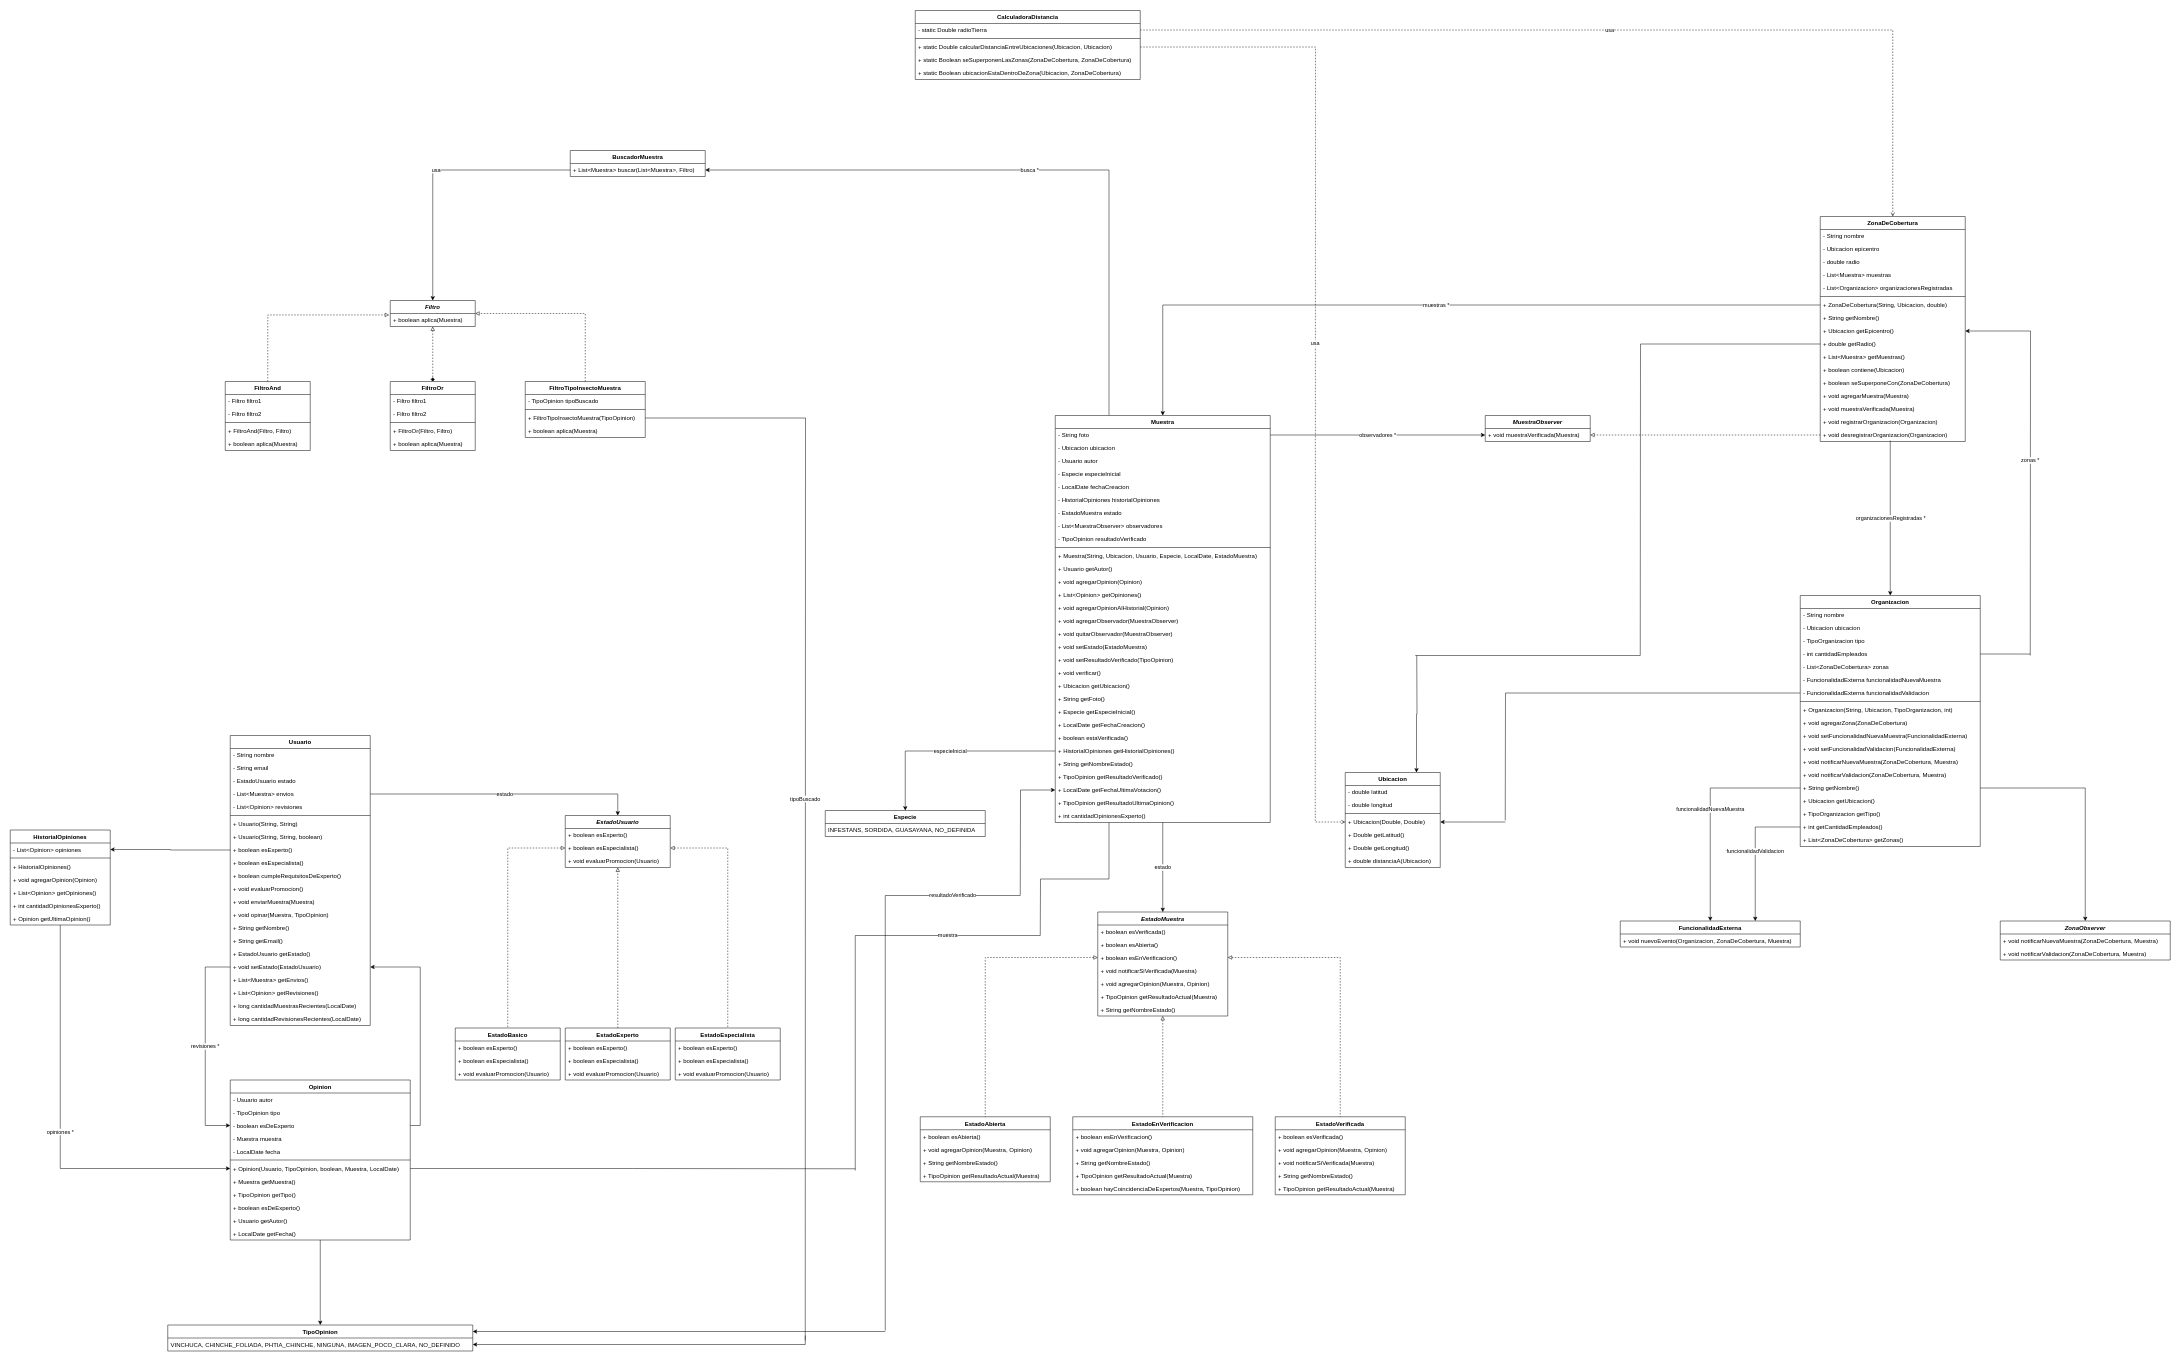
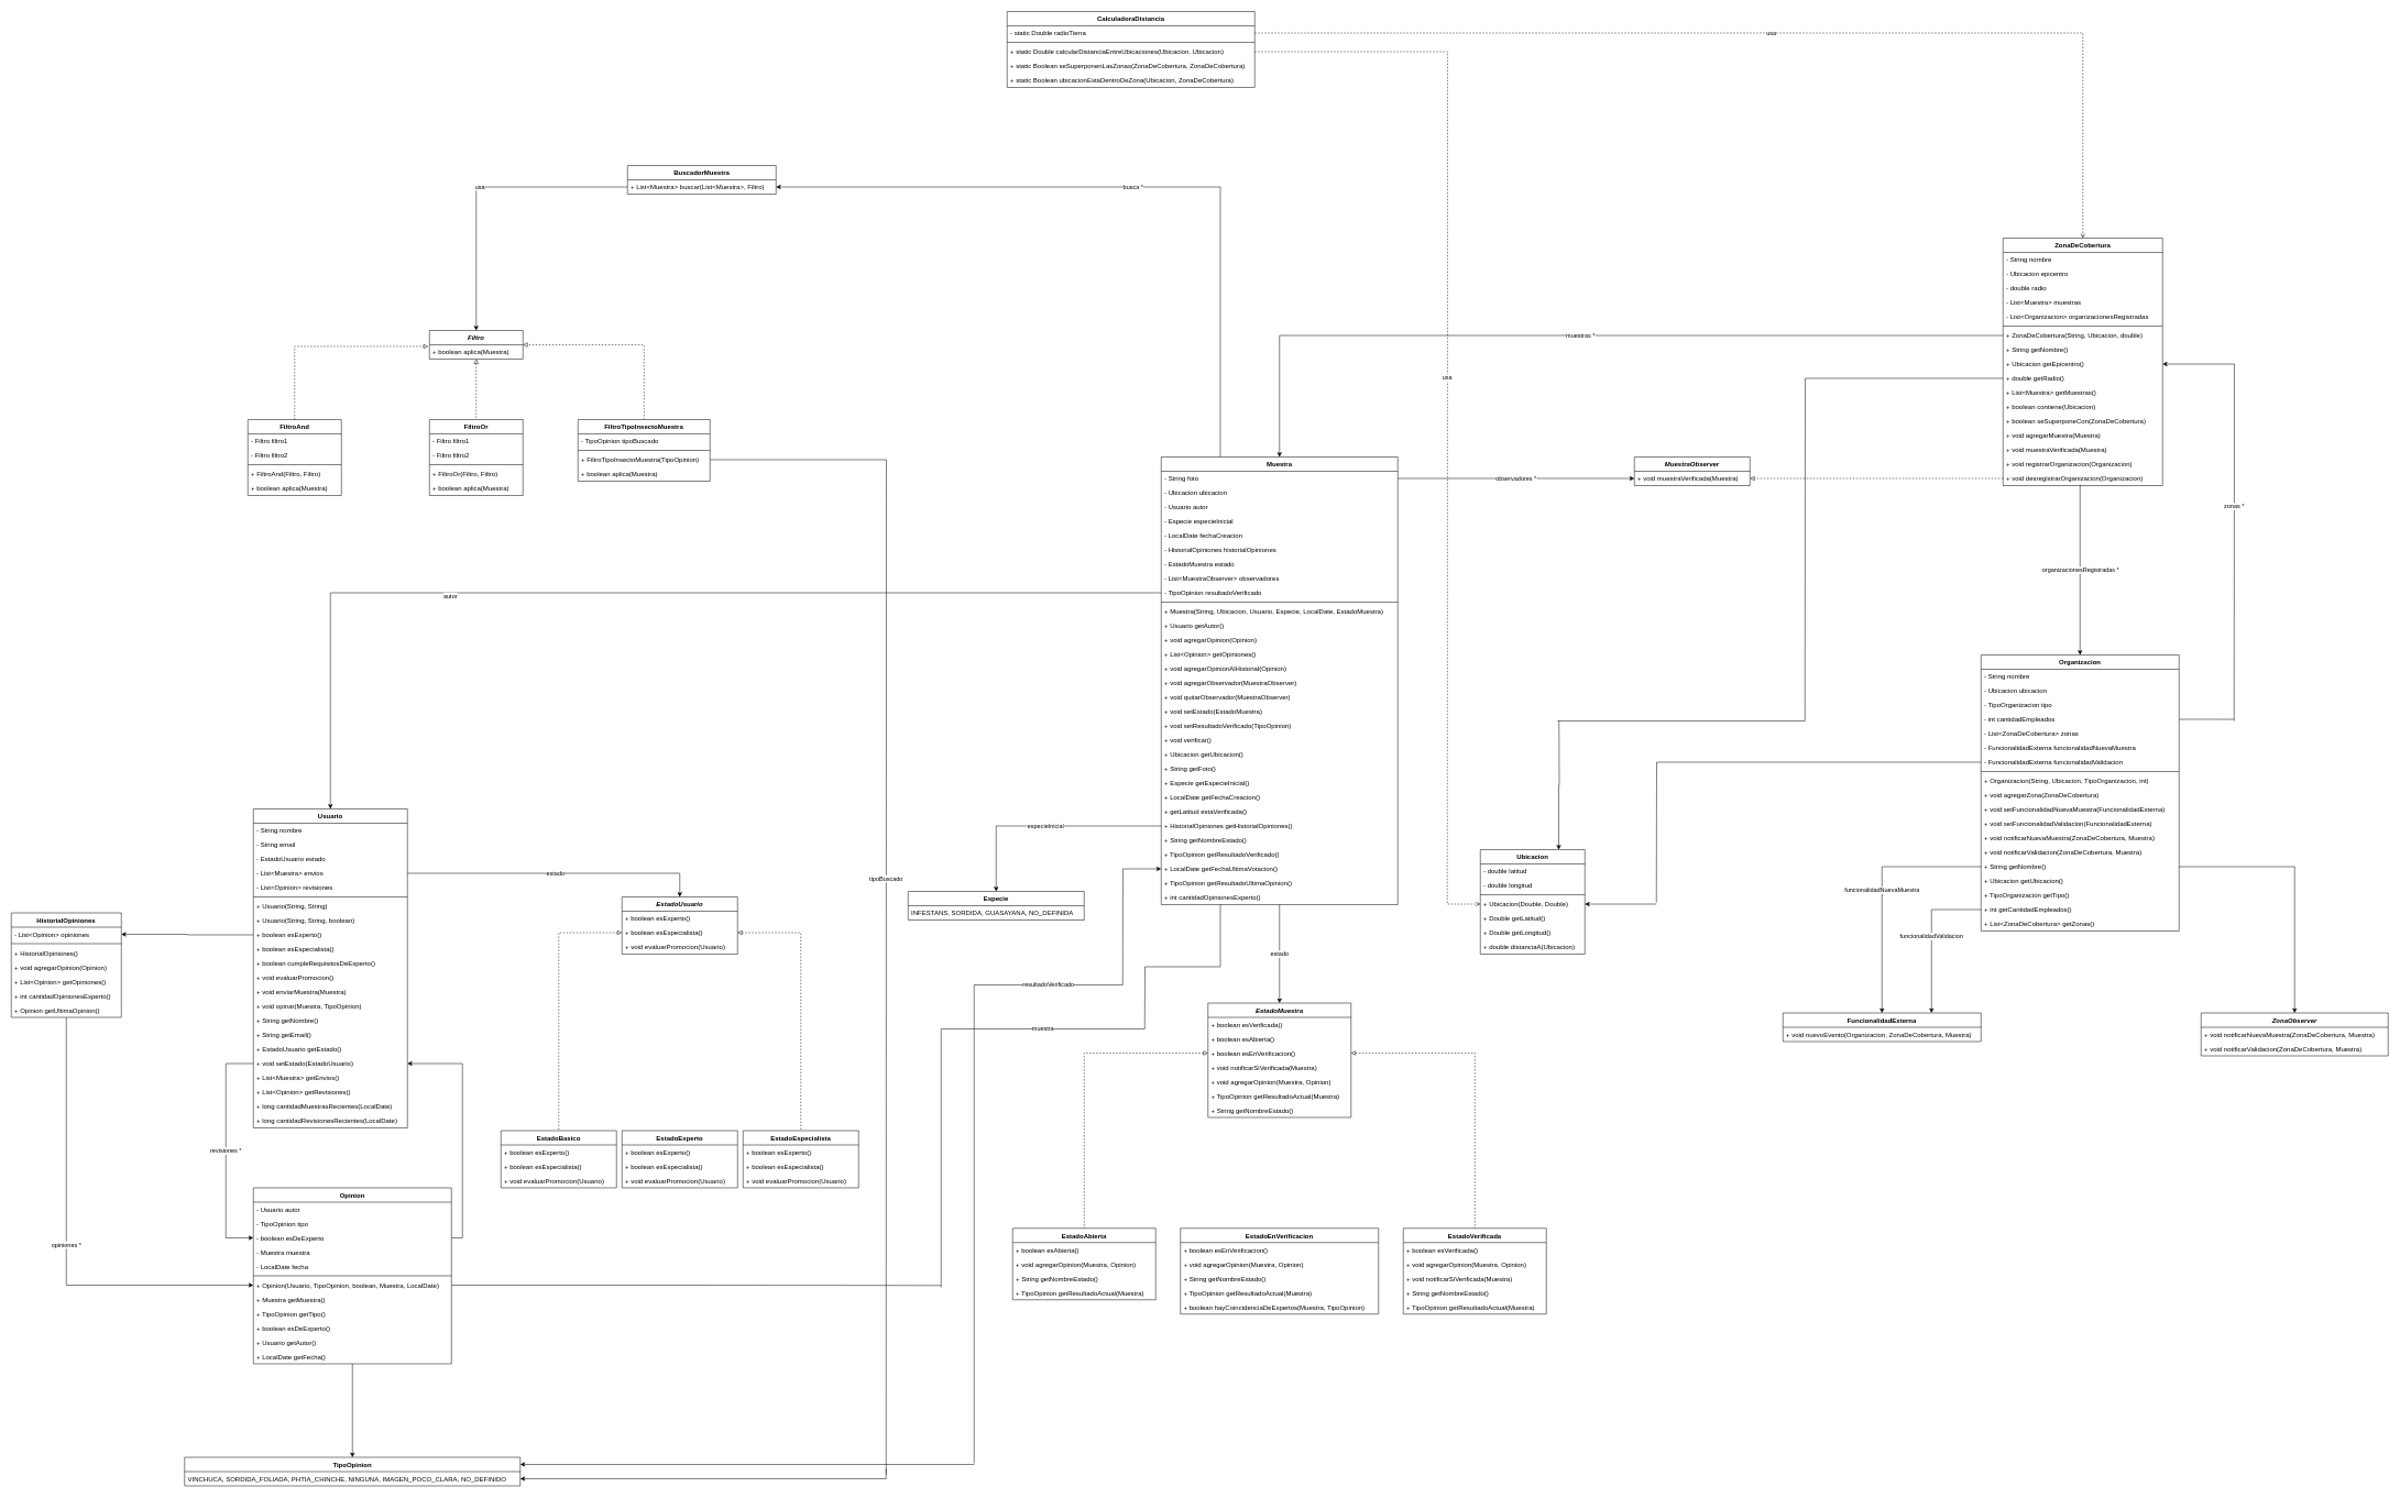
- <mxCell id="173" style="edgeStyle=orthogonalEdgeStyle;rounded=0;orthogonalLoop=1;jettySize=auto;html=1;exitX=0.5;exitY=1;exitDx=0;exitDy=0;entryX=0.5;entryY=0;entryDx=0;entryDy=0;dashed=1;endArrow=diamond;startFill=0;startArrow=block;" edge="1" parent="1" source="174" target="182"><mxGeometry relative="1" as="geometry" /></mxCell>
+ <mxCell id="173" style="edgeStyle=orthogonalEdgeStyle;rounded=0;orthogonalLoop=1;jettySize=auto;html=1;exitX=0.5;exitY=1;exitDx=0;exitDy=0;entryX=0.5;entryY=0;entryDx=0;entryDy=0;dashed=1;endArrow=none;startFill=0;startArrow=block;" edge="1" parent="1" source="174" target="182"><mxGeometry relative="1" as="geometry" /></mxCell>
+ <mxCell id="195" style="edgeStyle=orthogonalEdgeStyle;rounded=0;orthogonalLoop=1;jettySize=auto;html=1;exitX=0;exitY=0.5;exitDx=0;exitDy=0;entryX=0.5;entryY=0;entryDx=0;entryDy=0;" edge="1" parent="1" source="14" target="79"><mxGeometry relative="1" as="geometry" /></mxCell>
+ <mxCell id="196" value="autor" style="edgeLabel;html=1;align=center;verticalAlign=middle;resizable=0;points=[];" vertex="1" connectable="0" parent="195"><mxGeometry x="0.359" y="5" relative="1" as="geometry"><mxPoint as="offset" /></mxGeometry></mxCell>
- <mxCell id="30" value="+ boolean estaVerificada()" style="text;strokeColor=none;fillColor=none;align=left;verticalAlign=top;spacingLeft=4;spacingRight=4;overflow=hidden;rotatable=0;points=[[0,0.5],[1,0.5]];portConstraint=eastwest;" vertex="1" parent="5"><mxGeometry y="632" width="430" height="26" as="geometry" /></mxCell>
+ <mxCell id="30" value="+ getLatitud estaVerificada()" style="text;strokeColor=none;fillColor=none;align=left;verticalAlign=top;spacingLeft=4;spacingRight=4;overflow=hidden;rotatable=0;points=[[0,0.5],[1,0.5]];portConstraint=eastwest;" vertex="1" parent="5"><mxGeometry y="632" width="430" height="26" as="geometry" /></mxCell>
- <mxCell id="233" style="edgeStyle=orthogonalEdgeStyle;rounded=0;orthogonalLoop=1;jettySize=auto;html=1;exitX=0.5;exitY=0;exitDx=0;exitDy=0;entryX=0.5;entryY=1;entryDx=0;entryDy=0;endArrow=block;endFill=0;dashed=1;" edge="1" parent="1" source="234" target="103"><mxGeometry relative="1" as="geometry"><mxPoint x="1244.684" y="1750" as="targetPoint" /></mxGeometry></mxCell>
- <mxCell id="70" style="edgeStyle=orthogonalEdgeStyle;rounded=0;orthogonalLoop=1;jettySize=auto;html=1;exitX=0.5;exitY=1;exitDx=0;exitDy=0;entryX=0.5;entryY=0;entryDx=0;entryDy=0;dashed=1;endArrow=none;endFill=0;startArrow=block;startFill=0;" edge="1" parent="1" source="71" target="204"><mxGeometry relative="1" as="geometry" /></mxCell>
- <mxCell id="67" value="VINCHUCA, CHINCHE_FOLIADA, PHTIA_CHINCHE, NINGUNA, IMAGEN_POCO_CLARA, NO_DEFINIDO" style="text;strokeColor=none;fillColor=none;align=left;verticalAlign=top;spacingLeft=4;spacingRight=4;overflow=hidden;rotatable=0;points=[[0,0.5],[1,0.5]];portConstraint=eastwest;" vertex="1" parent="65"><mxGeometry y="26" width="610" height="26" as="geometry" /></mxCell>
+ <mxCell id="67" value="VINCHUCA, SORDIDA_FOLIADA, PHTIA_CHINCHE, NINGUNA, IMAGEN_POCO_CLARA, NO_DEFINIDO" style="text;strokeColor=none;fillColor=none;align=left;verticalAlign=top;spacingLeft=4;spacingRight=4;overflow=hidden;rotatable=0;points=[[0,0.5],[1,0.5]];portConstraint=eastwest;" vertex="1" parent="65"><mxGeometry y="26" width="610" height="26" as="geometry" /></mxCell>
